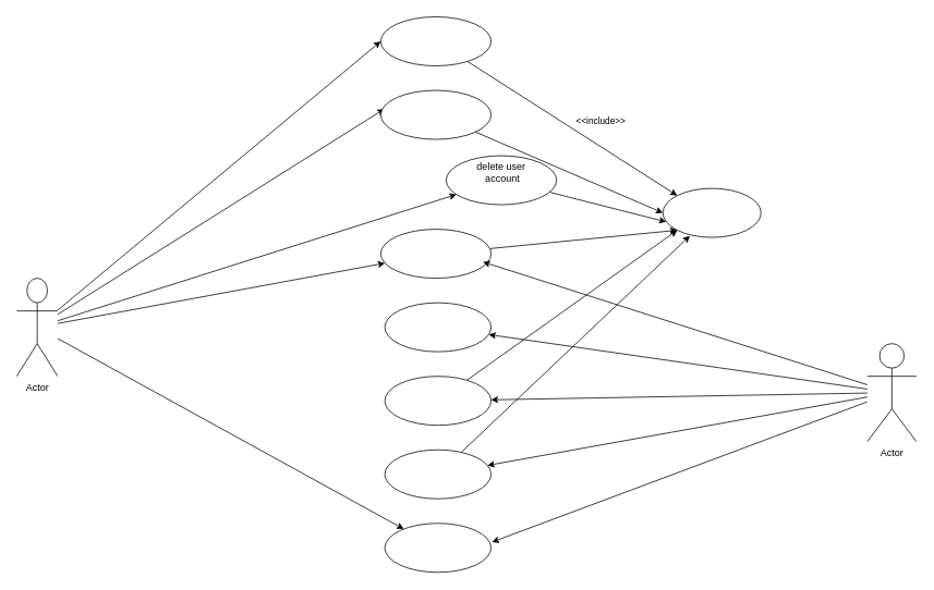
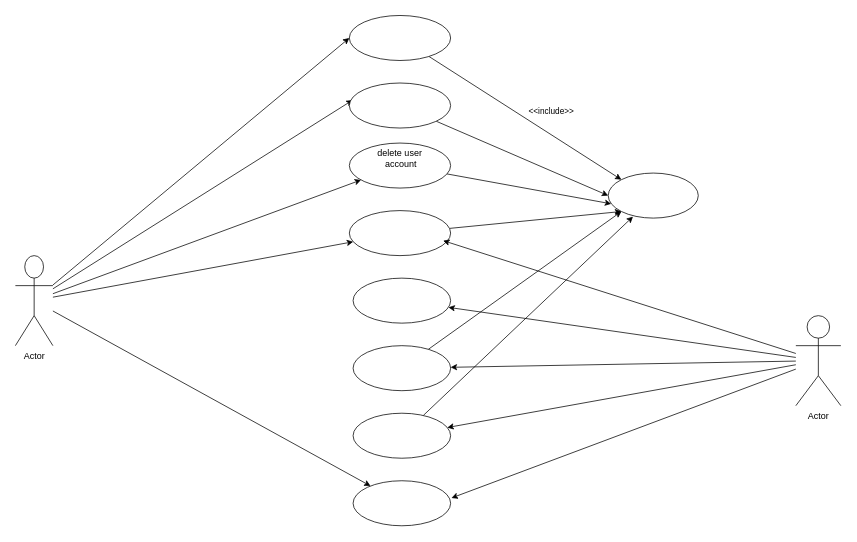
- <mxCell id="15" value="delete user&lt;br&gt;&amp;nbsp;account" style="ellipse;whiteSpace=wrap;html=1;verticalAlign=top;" vertex="1" parent="1"><mxGeometry x="545" y="190" width="135" height="60" as="geometry" /></mxCell>
+ <mxCell id="15" value="delete user&lt;br&gt;&amp;nbsp;account" style="ellipse;whiteSpace=wrap;html=1;verticalAlign=top;" vertex="1" parent="1"><mxGeometry x="465" y="190" width="135" height="60" as="geometry" /></mxCell>
